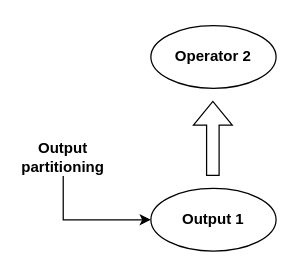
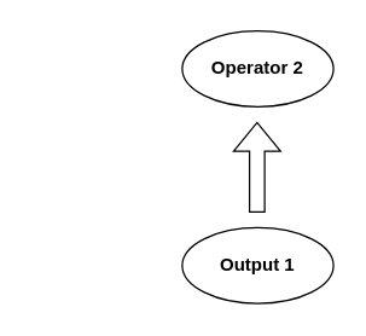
- <mxCell id="5" value="&lt;b&gt;Output partitioning&lt;/b&gt;" style="text;html=1;strokeColor=none;fillColor=none;align=center;verticalAlign=middle;whiteSpace=wrap;rounded=0;" vertex="1" parent="1"><mxGeometry x="20" y="110" width="60" height="30" as="geometry" /></mxCell>
- <mxCell id="4" style="edgeStyle=orthogonalEdgeStyle;rounded=0;orthogonalLoop=1;jettySize=auto;html=1;exitX=0.5;exitY=1;exitDx=0;exitDy=0;entryX=0;entryY=0.5;entryDx=0;entryDy=0;" edge="1" parent="1" source="5" target="3"><mxGeometry relative="1" as="geometry" /></mxCell>
